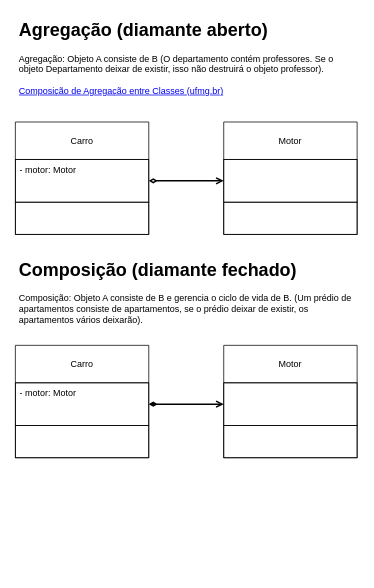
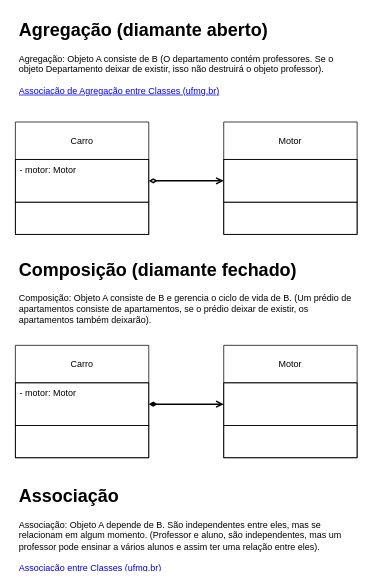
- <mxCell id="9" value="&lt;h1&gt;&lt;span style=&quot;color: rgb(0 , 0 , 0)&quot;&gt;Agregação (diamante aberto)&lt;/span&gt;&lt;/h1&gt;&lt;h1&gt;&lt;/h1&gt;&lt;font color=&quot;#000000&quot;&gt;Agregação: Objeto A consiste de B (O departamento contém professores. Se o objeto Departamento deixar de existir, isso não destruirá o objeto professor).&lt;br&gt;&lt;/font&gt;&lt;br&gt;&lt;a href=&quot;https://homepages.dcc.ufmg.br/~amendes/GlossarioUML/glossario/conteudo/classe/relacionamentos_entre_classes/associacao_de_agregacao_entre_cl.htm&quot;&gt;Composição de Agregação entre Classes (ufmg.br)&lt;/a&gt;" style="text;html=1;strokeColor=none;fillColor=none;spacing=5;spacingTop=-20;whiteSpace=wrap;overflow=hidden;rounded=0;" vertex="1" parent="1"><mxGeometry x="20" y="20" width="457" height="120" as="geometry" /></mxCell>
+ <mxCell id="9" value="&lt;h1&gt;&lt;span style=&quot;color: rgb(0 , 0 , 0)&quot;&gt;Agregação (diamante aberto)&lt;/span&gt;&lt;/h1&gt;&lt;h1&gt;&lt;/h1&gt;&lt;font color=&quot;#000000&quot;&gt;Agregação: Objeto A consiste de B (O departamento contém professores. Se o objeto Departamento deixar de existir, isso não destruirá o objeto professor).&lt;br&gt;&lt;/font&gt;&lt;br&gt;&lt;a href=&quot;https://homepages.dcc.ufmg.br/~amendes/GlossarioUML/glossario/conteudo/classe/relacionamentos_entre_classes/associacao_de_agregacao_entre_cl.htm&quot;&gt;Associação de Agregação entre Classes (ufmg.br)&lt;/a&gt;" style="text;html=1;strokeColor=none;fillColor=none;spacing=5;spacingTop=-20;whiteSpace=wrap;overflow=hidden;rounded=0;" vertex="1" parent="1"><mxGeometry x="20" y="20" width="457" height="120" as="geometry" /></mxCell>
- <mxCell id="11" value="&lt;h1&gt;&lt;font color=&quot;#000000&quot;&gt;Composição (diamante fechado)&lt;/font&gt;&lt;br&gt;&lt;/h1&gt;&lt;p&gt;&lt;/p&gt;&lt;font color=&quot;#000000&quot;&gt;Composição: Objeto A consiste de B e gerencia o ciclo de vida de B. (Um prédio de apartamentos consiste de apartamentos, se o prédio deixar de existir, os apartamentos vários deixarão).&lt;/font&gt;" style="text;html=1;strokeColor=none;fillColor=none;spacing=5;spacingTop=-20;whiteSpace=wrap;overflow=hidden;rounded=0;" vertex="1" parent="1"><mxGeometry x="20" y="340" width="457" height="120" as="geometry" /></mxCell>
+ <mxCell id="11" value="&lt;h1&gt;&lt;font color=&quot;#000000&quot;&gt;Composição (diamante fechado)&lt;/font&gt;&lt;br&gt;&lt;/h1&gt;&lt;p&gt;&lt;/p&gt;&lt;font color=&quot;#000000&quot;&gt;Composição: Objeto A consiste de B e gerencia o ciclo de vida de B. (Um prédio de apartamentos consiste de apartamentos, se o prédio deixar de existir, os apartamentos também deixarão).&lt;/font&gt;" style="text;html=1;strokeColor=none;fillColor=none;spacing=5;spacingTop=-20;whiteSpace=wrap;overflow=hidden;rounded=0;" vertex="1" parent="1"><mxGeometry x="20" y="340" width="457" height="120" as="geometry" /></mxCell>
+ <mxCell id="10" value="&lt;h1&gt;&lt;font color=&quot;#000000&quot;&gt;Associação&lt;/font&gt;&lt;/h1&gt;&lt;p&gt;&lt;/p&gt;&lt;font color=&quot;#000000&quot;&gt;Associação: Objeto A depende de B. São independentes entre eles, mas se relacionam em algum momento. (Professor e aluno, são independentes, mas um professor pode ensinar a vários alunos e assim ter uma relação entre eles).&lt;br&gt;&lt;/font&gt;&lt;br&gt;&lt;a href=&quot;https://homepages.dcc.ufmg.br/~amendes/GlossarioUML/glossario/conteudo/classe/relacionamentos_entre_classes/associacao_entre_classes.htm&quot;&gt;Associação entre Classes (ufmg.br)&lt;/a&gt;" style="text;html=1;strokeColor=none;fillColor=none;spacing=5;spacingTop=-20;whiteSpace=wrap;overflow=hidden;rounded=0;" vertex="1" parent="1"><mxGeometry x="20" y="642" width="457" height="120" as="geometry" /></mxCell>
